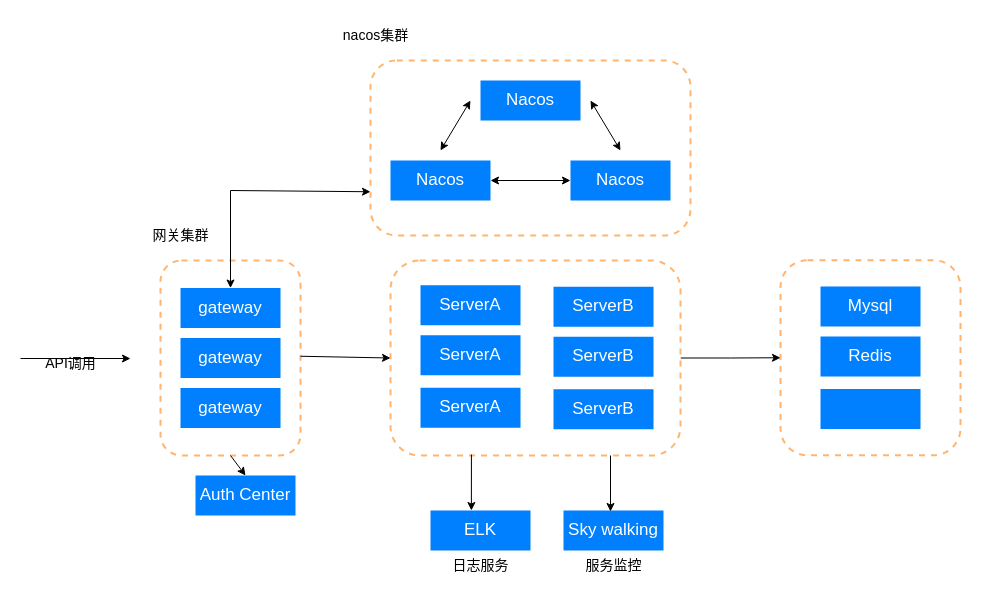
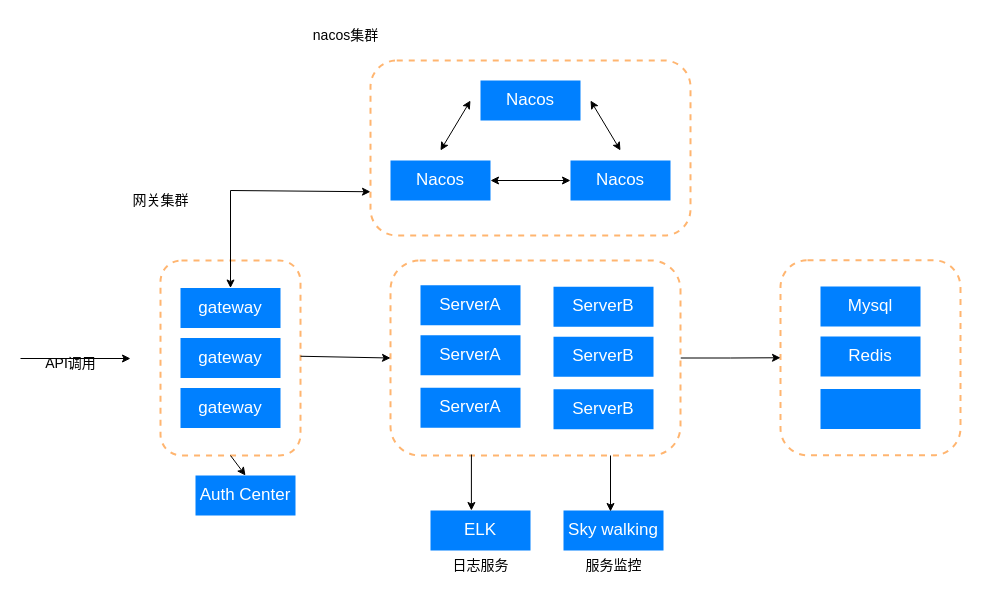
- <mxCell id="12" value="nacos集群" style="text;html=1;align=center;verticalAlign=middle;resizable=0;points=[];autosize=1;strokeColor=none;fillColor=none;strokeWidth=3;fontSize=14;" vertex="1" parent="1"><mxGeometry x="330" y="20" width="90" height="30" as="geometry" /></mxCell>
+ <mxCell id="12" value="nacos集群" style="text;html=1;align=center;verticalAlign=middle;resizable=0;points=[];autosize=1;strokeColor=none;fillColor=none;strokeWidth=3;fontSize=14;" vertex="1" parent="1"><mxGeometry x="300" y="20" width="90" height="30" as="geometry" /></mxCell>
- <mxCell id="11" value="网关集群" style="text;html=1;align=center;verticalAlign=middle;resizable=0;points=[];autosize=1;strokeColor=none;fillColor=none;strokeWidth=3;fontSize=14;" vertex="1" parent="1"><mxGeometry x="140" y="220" width="80" height="30" as="geometry" /></mxCell>
+ <mxCell id="11" value="网关集群" style="text;html=1;align=center;verticalAlign=middle;resizable=0;points=[];autosize=1;strokeColor=none;fillColor=none;strokeWidth=3;fontSize=14;" vertex="1" parent="1"><mxGeometry x="120" y="185" width="80" height="30" as="geometry" /></mxCell>
